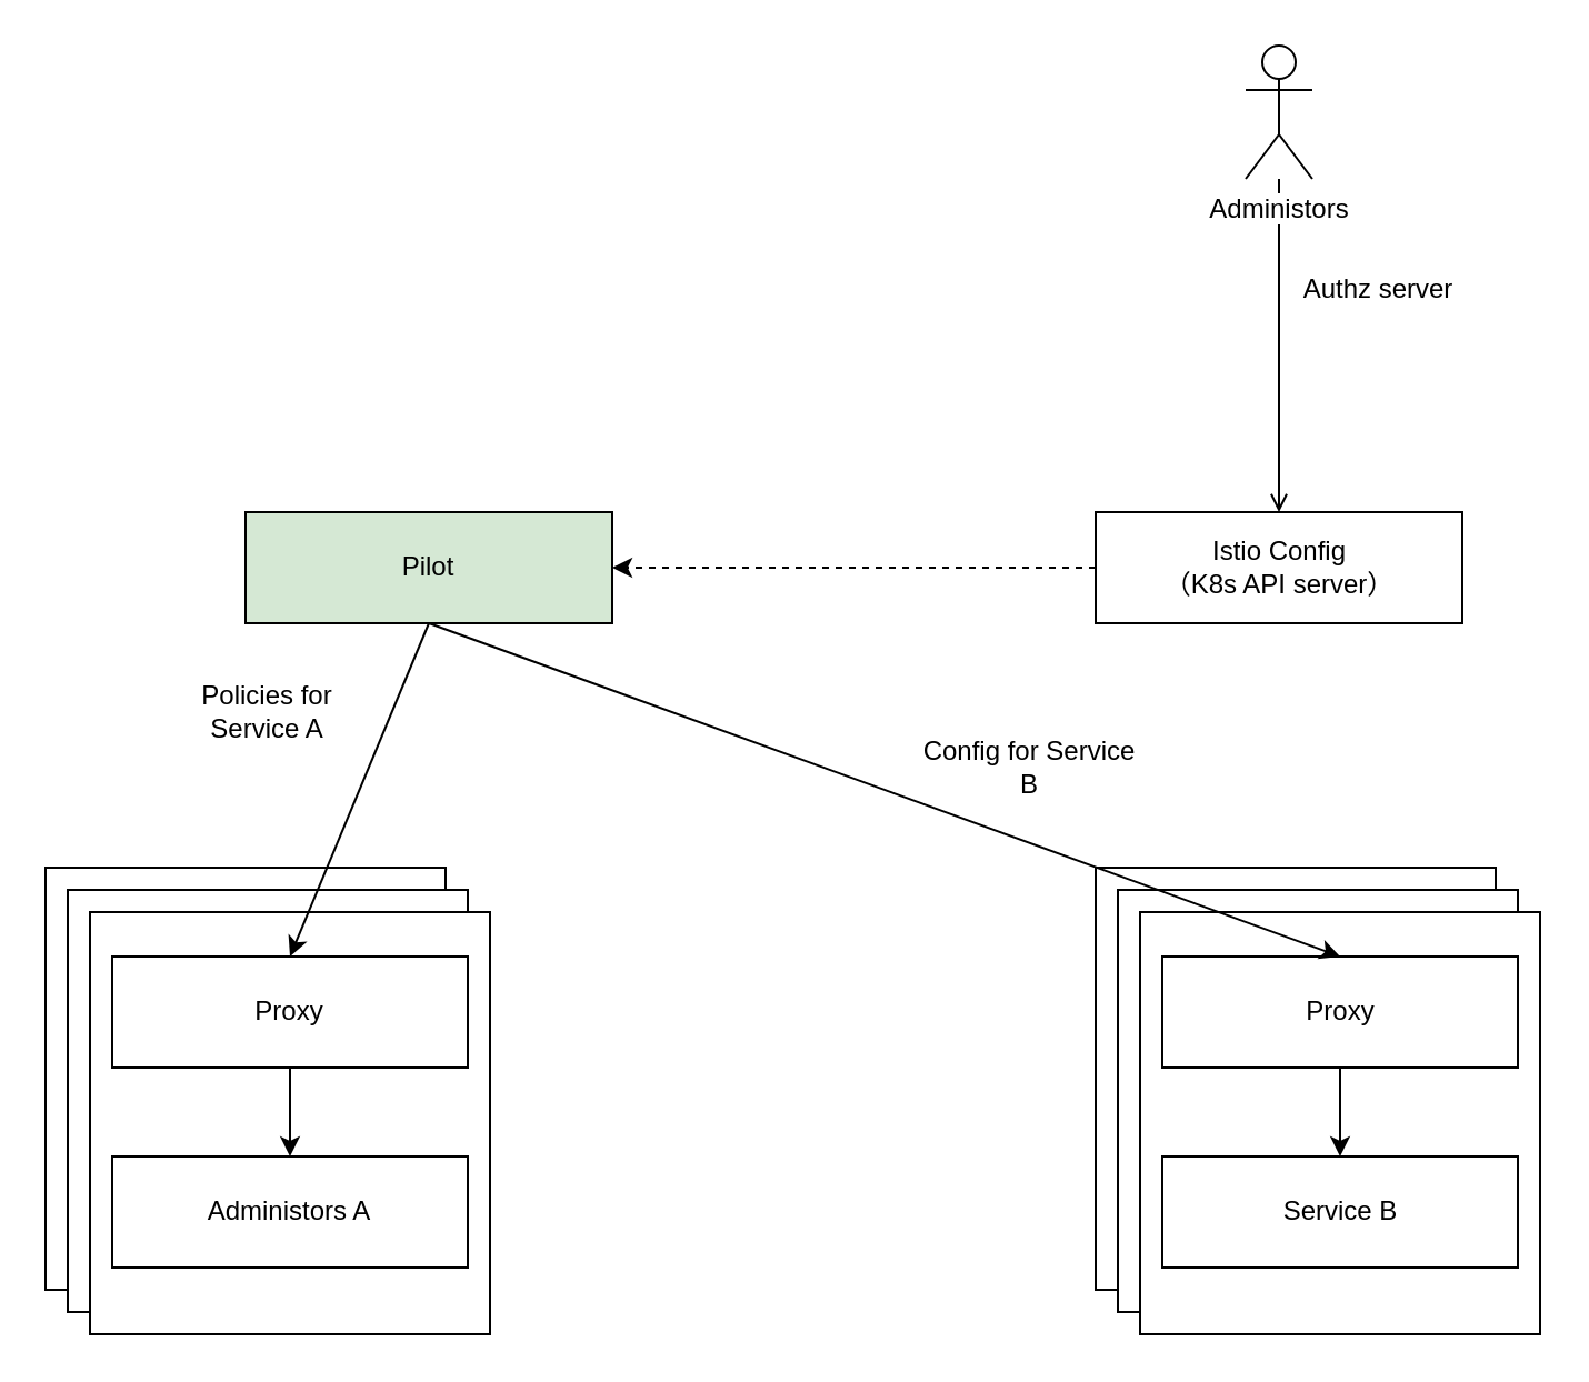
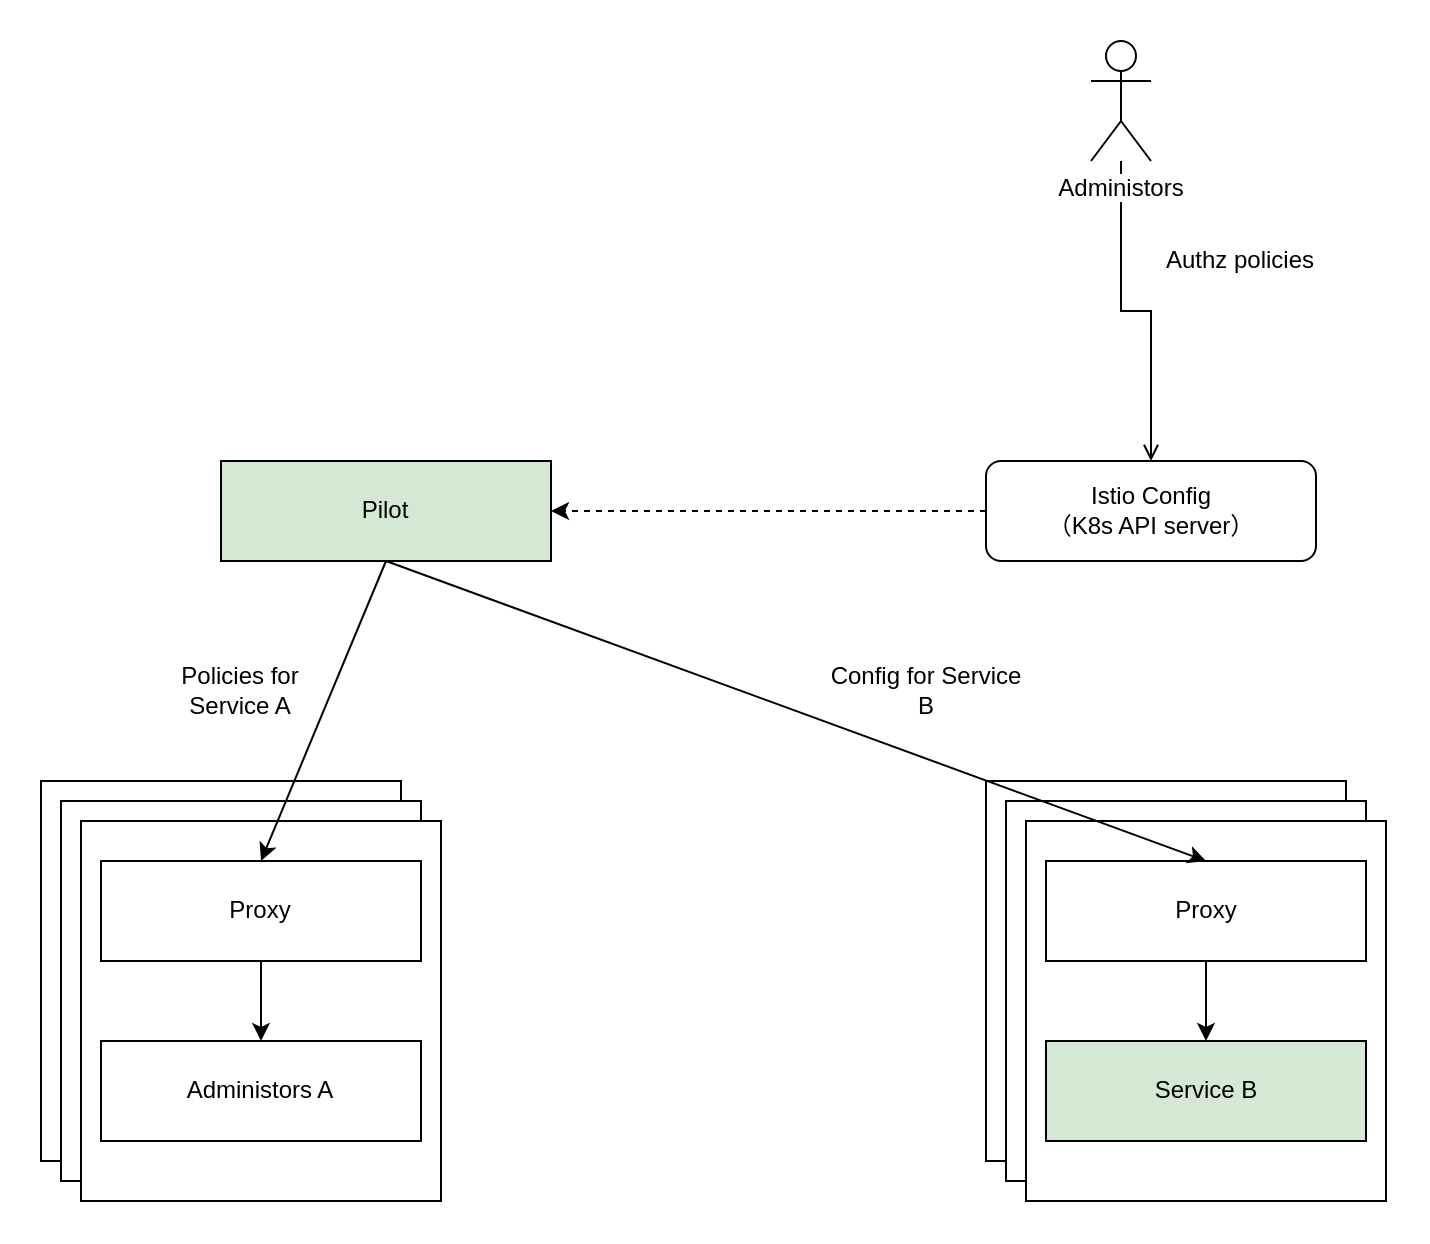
- <mxCell id="5" value="Administors" style="shape=umlActor;verticalLabelPosition=bottom;labelBackgroundColor=#ffffff;verticalAlign=top;html=1;outlineConnect=0;" vertex="1" parent="1"><mxGeometry x="560" y="20" width="30" height="60" as="geometry" /></mxCell>
+ <mxCell id="5" value="Administors" style="shape=umlActor;verticalLabelPosition=bottom;labelBackgroundColor=#ffffff;verticalAlign=top;html=1;outlineConnect=0;" vertex="1" parent="1"><mxGeometry x="545" y="20" width="30" height="60" as="geometry" /></mxCell>
- <mxCell id="6" value="Authz server" style="text;html=1;strokeColor=none;fillColor=none;align=center;verticalAlign=middle;whiteSpace=wrap;rounded=0;" vertex="1" parent="1"><mxGeometry x="580" y="120" width="80" height="20" as="geometry" /></mxCell>
+ <mxCell id="6" value="Authz policies" style="text;html=1;strokeColor=none;fillColor=none;align=center;verticalAlign=middle;whiteSpace=wrap;rounded=0;" vertex="1" parent="1"><mxGeometry x="580" y="120" width="80" height="20" as="geometry" /></mxCell>
- <mxCell id="3" value="Istio Config&lt;br&gt;（K8s API server）" style="rounded=0;whiteSpace=wrap;html=1;" vertex="1" parent="1"><mxGeometry x="492.5" y="230" width="165" height="50" as="geometry" /></mxCell>
+ <mxCell id="3" value="Istio Config&lt;br&gt;（K8s API server）" style="whiteSpace=wrap;html=1;rounded=1;" vertex="1" parent="1"><mxGeometry x="492.5" y="230" width="165" height="50" as="geometry" /></mxCell>
- <mxCell id="22" value="Policies for Service A" style="text;html=1;strokeColor=none;fillColor=none;align=center;verticalAlign=middle;whiteSpace=wrap;rounded=0;" vertex="1" parent="1"><mxGeometry x="70" y="305" width="100" height="30" as="geometry" /></mxCell>
+ <mxCell id="22" value="Policies for Service A" style="text;html=1;strokeColor=none;fillColor=none;align=center;verticalAlign=middle;whiteSpace=wrap;rounded=0;" vertex="1" parent="1"><mxGeometry x="70" y="330" width="100" height="30" as="geometry" /></mxCell>
- <mxCell id="19" value="Service B" style="rounded=0;whiteSpace=wrap;html=1;" vertex="1" parent="1"><mxGeometry x="522.5" y="520" width="160" height="50" as="geometry" /></mxCell>
+ <mxCell id="19" value="Service B" style="rounded=0;whiteSpace=wrap;html=1;fillColor=#d5e8d4;" vertex="1" parent="1"><mxGeometry x="522.5" y="520" width="160" height="50" as="geometry" /></mxCell>
